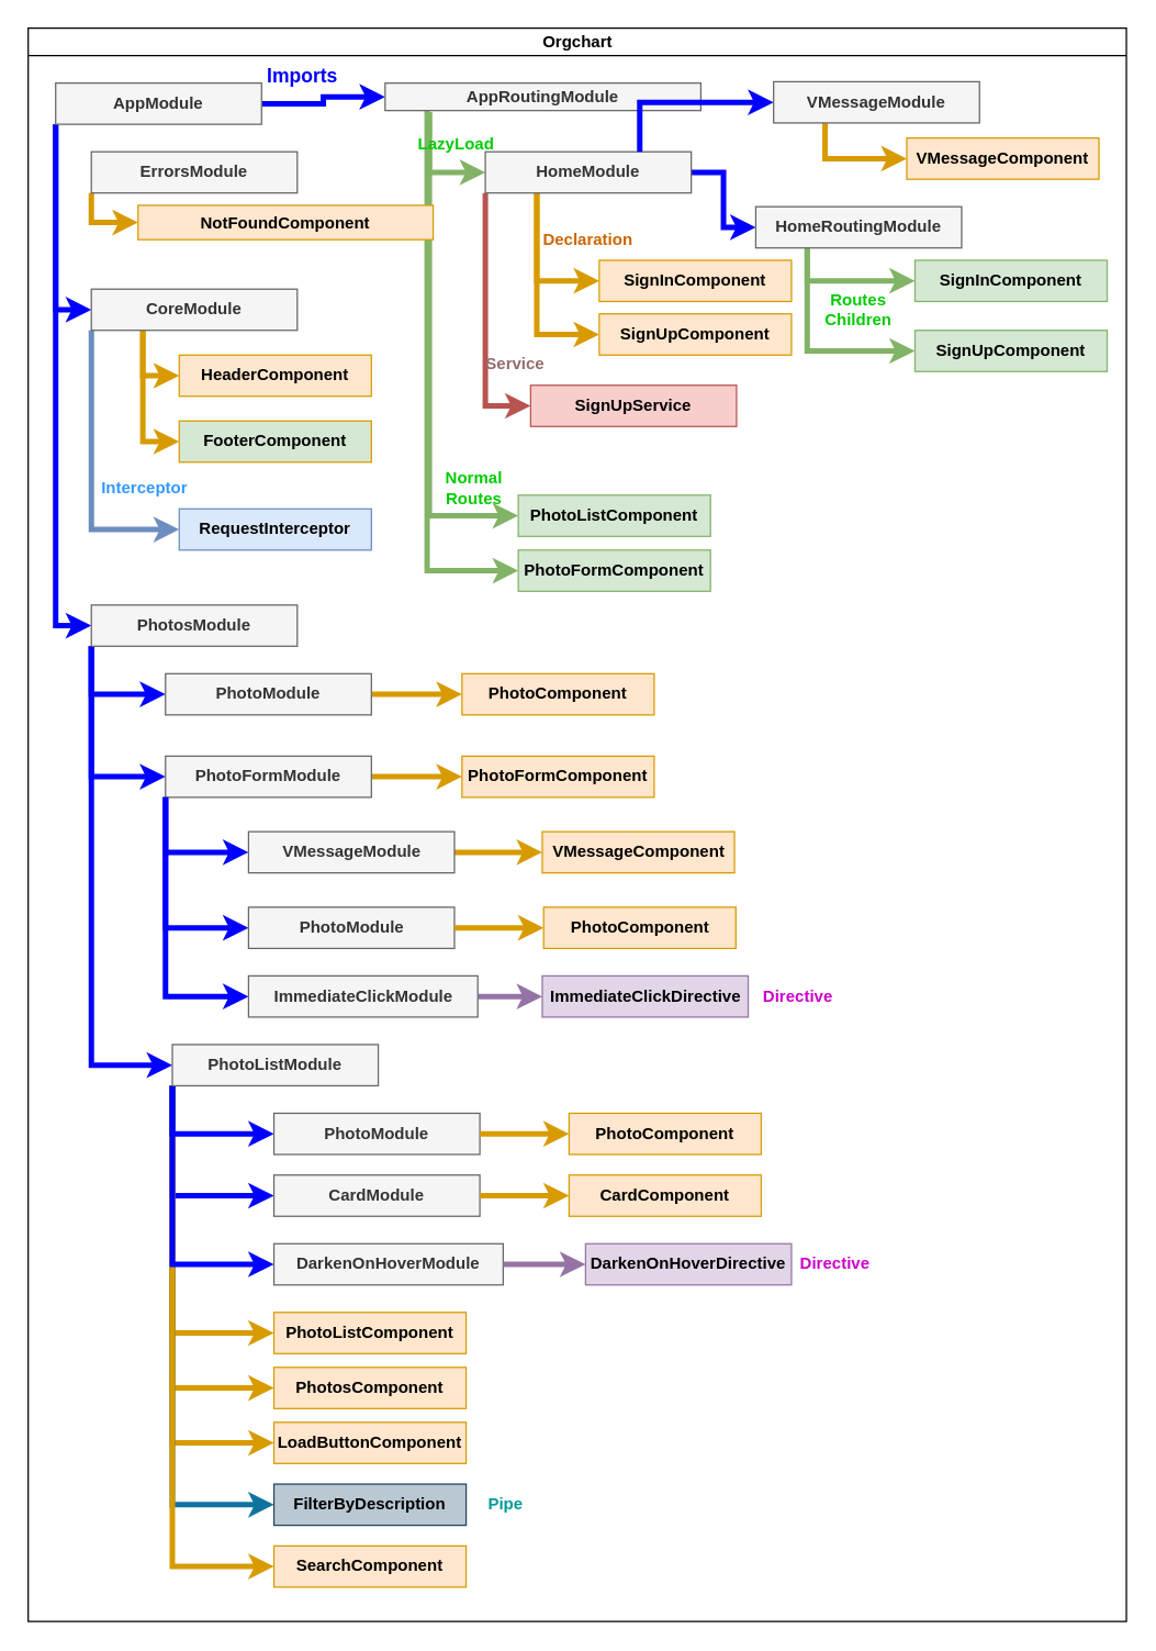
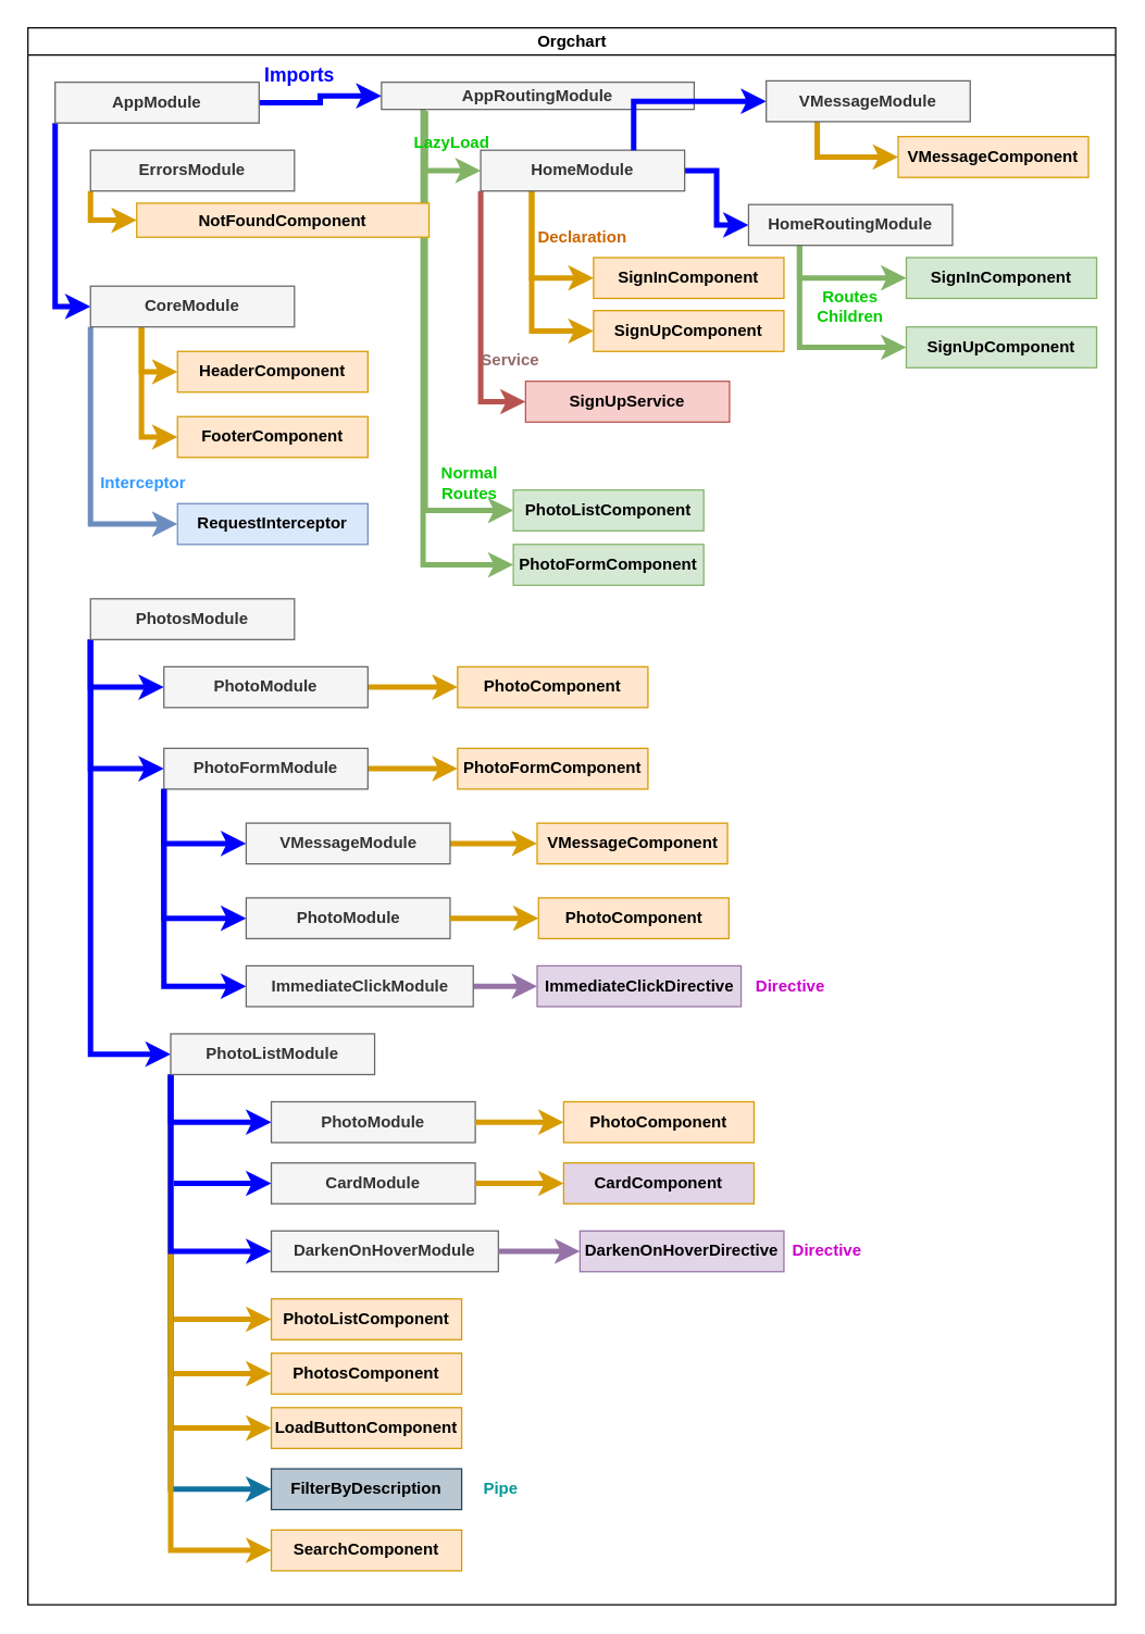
- <mxCell id="44" value="&lt;div&gt;&lt;b&gt;FooterComponent&lt;/b&gt;&lt;/div&gt;" style="rounded=0;whiteSpace=wrap;html=1;fontSize=12;fillColor=#d5e8d4;strokeColor=#d79b00;" vertex="1" parent="2"><mxGeometry x="110" y="286" width="140" height="30" as="geometry" /></mxCell>
+ <mxCell id="44" value="&lt;div&gt;&lt;b&gt;FooterComponent&lt;/b&gt;&lt;/div&gt;" style="rounded=0;whiteSpace=wrap;html=1;fontSize=12;fillColor=#ffe6cc;strokeColor=#d79b00;" vertex="1" parent="2"><mxGeometry x="110" y="286" width="140" height="30" as="geometry" /></mxCell>
- <mxCell id="5" style="edgeStyle=orthogonalEdgeStyle;rounded=0;orthogonalLoop=1;jettySize=auto;html=1;exitX=0;exitY=1;exitDx=0;exitDy=0;entryX=0;entryY=0.5;entryDx=0;entryDy=0;fontColor=#3399FF;strokeColor=#0000FF;strokeWidth=4;" edge="1" parent="2" source="6" target="50"><mxGeometry relative="1" as="geometry" /></mxCell>
- <mxCell id="83" value="&lt;div&gt;&lt;b&gt;CardComponent&lt;/b&gt;&lt;/div&gt;" style="rounded=0;whiteSpace=wrap;html=1;fontSize=12;fillColor=#ffe6cc;strokeColor=#d79b00;" vertex="1" parent="2"><mxGeometry x="394" y="835" width="140" height="30" as="geometry" /></mxCell>
+ <mxCell id="83" value="&lt;div&gt;&lt;b&gt;CardComponent&lt;/b&gt;&lt;/div&gt;" style="rounded=0;whiteSpace=wrap;html=1;fontSize=12;fillColor=#e1d5e7;strokeColor=#d79b00;" vertex="1" parent="2"><mxGeometry x="394" y="835" width="140" height="30" as="geometry" /></mxCell>
